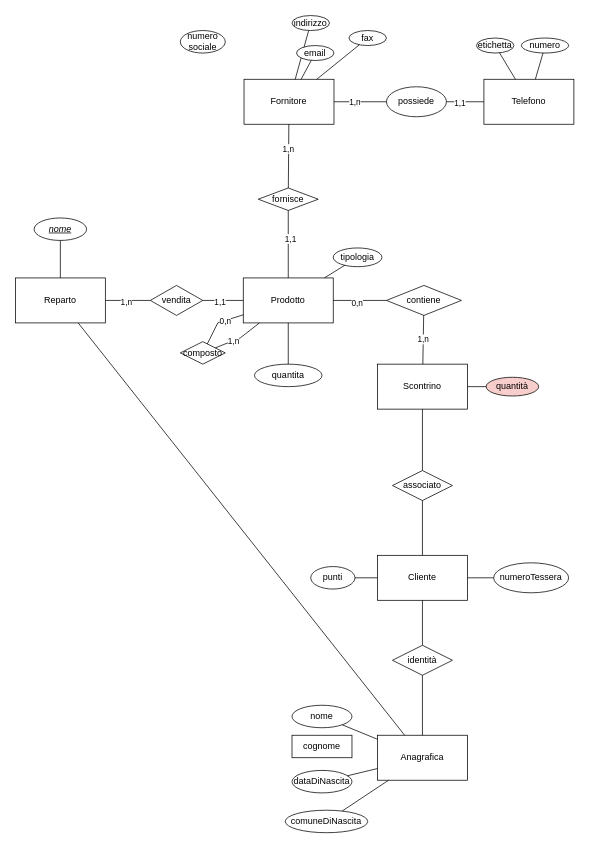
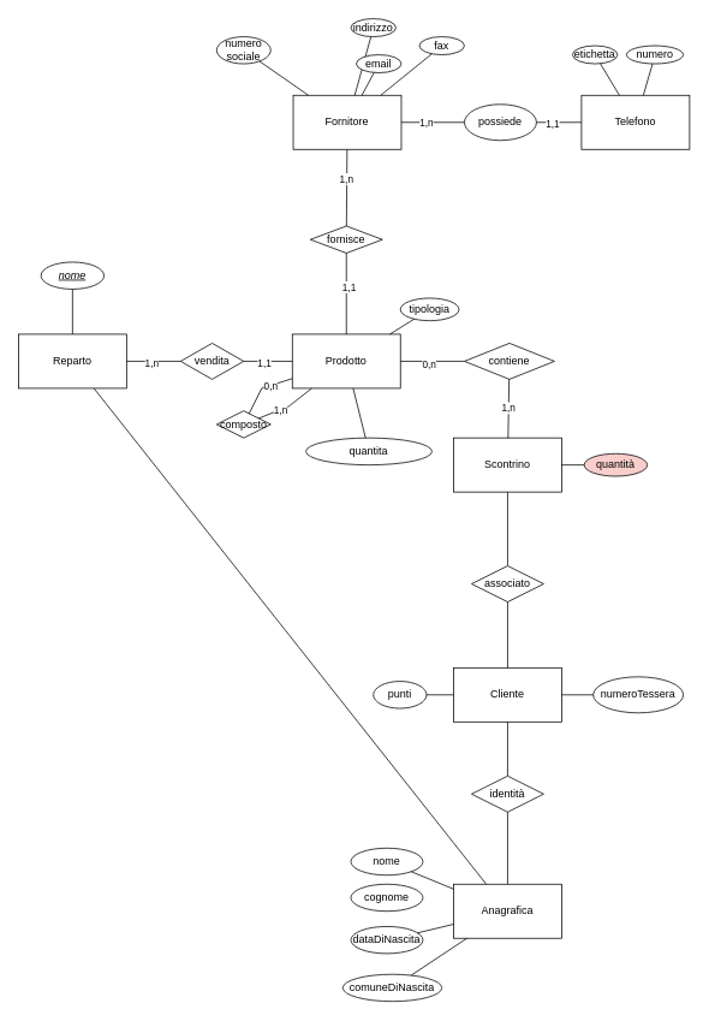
+ <mxCell id="51" value="" style="endArrow=none;html=1;rounded=0;" edge="1" parent="1" source="39" target="50"><mxGeometry width="50" height="50" relative="1" as="geometry"><mxPoint x="330" y="55" as="sourcePoint" /><mxPoint x="305" y="55" as="targetPoint" /></mxGeometry></mxCell>
- <mxCell id="12" value="quantita" style="ellipse;whiteSpace=wrap;html=1;" vertex="1" parent="1"><mxGeometry x="339" y="485" width="90" height="30" as="geometry" /></mxCell>
+ <mxCell id="12" value="quantita" style="ellipse;whiteSpace=wrap;html=1;" vertex="1" parent="1"><mxGeometry x="339" y="485" width="140" height="30" as="geometry" /></mxCell>
- <mxCell id="32" value="cognome" style="whiteSpace=wrap;html=1;rounded=0;" vertex="1" parent="1"><mxGeometry x="389" y="980" width="80" height="30" as="geometry" /></mxCell>
+ <mxCell id="32" value="cognome" style="ellipse;whiteSpace=wrap;html=1;" vertex="1" parent="1"><mxGeometry x="389" y="980" width="80" height="30" as="geometry" /></mxCell>
